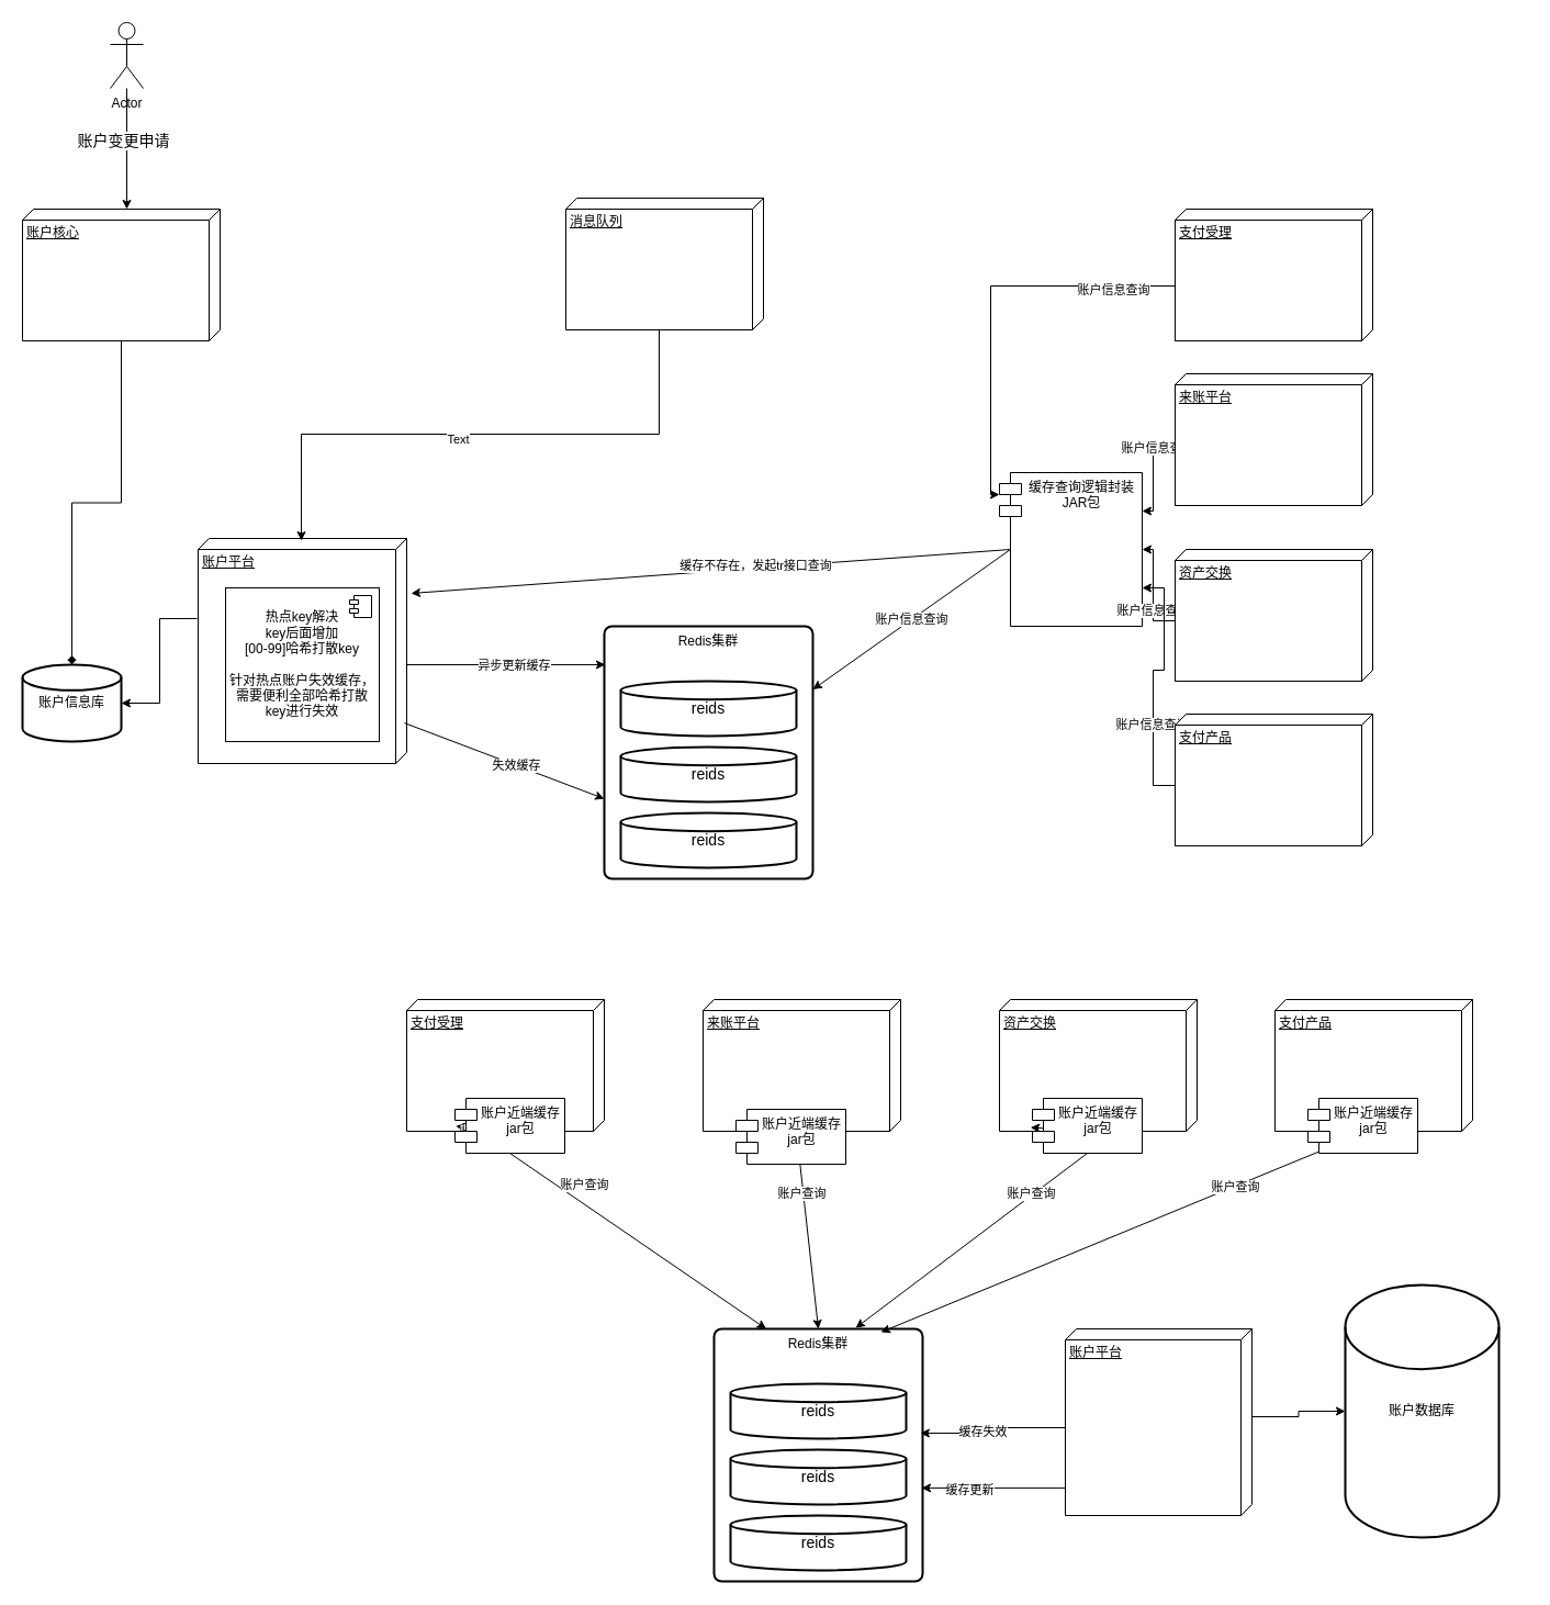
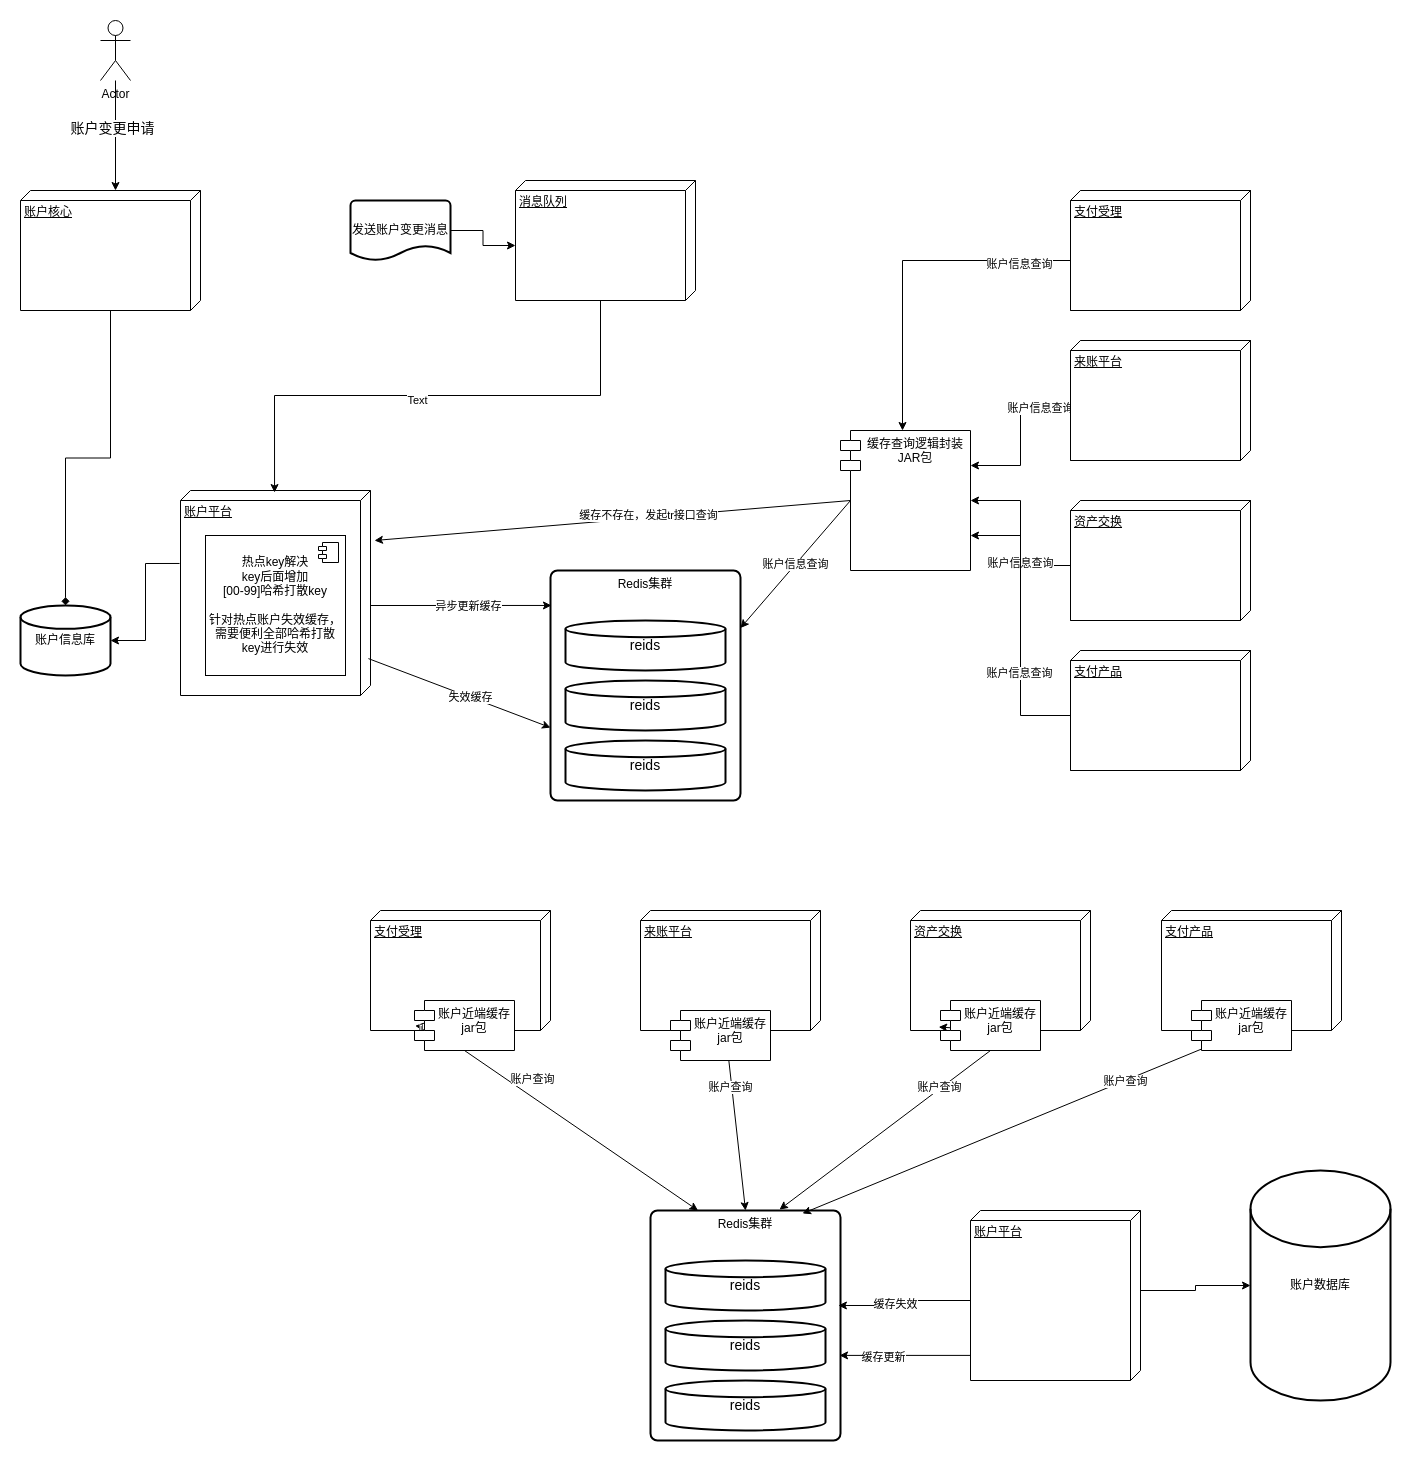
+ <mxCell id="20" value="发送账户变更消息" style="strokeWidth=2;html=1;shape=mxgraph.flowchart.document2;whiteSpace=wrap;size=0.25;" vertex="1" parent="1"><mxGeometry x="350" y="200" width="100" height="60" as="geometry" /></mxCell>
+ <mxCell id="22" style="edgeStyle=orthogonalEdgeStyle;rounded=0;orthogonalLoop=1;jettySize=auto;html=1;exitX=1;exitY=0.5;exitDx=0;exitDy=0;exitPerimeter=0;entryX=0;entryY=0;entryDx=65;entryDy=180;entryPerimeter=0;" edge="1" parent="1" source="20" target="21"><mxGeometry relative="1" as="geometry" /></mxCell>
- <mxCell id="3" value="缓存查询逻辑封装JAR包" style="shape=module;align=left;spacingLeft=20;align=center;verticalAlign=top;whiteSpace=wrap;html=1;" vertex="1" parent="1"><mxGeometry x="910" y="430" width="130" height="140" as="geometry" /></mxCell>
+ <mxCell id="3" value="缓存查询逻辑封装JAR包" style="shape=module;align=left;spacingLeft=20;align=center;verticalAlign=top;whiteSpace=wrap;html=1;" vertex="1" parent="1"><mxGeometry x="840" y="430" width="130" height="140" as="geometry" /></mxCell>
- <mxCell id="54" value="账户数据库" style="strokeWidth=2;html=1;shape=mxgraph.flowchart.database;whiteSpace=wrap;" vertex="1" parent="1"><mxGeometry x="1225" y="1170" width="140" height="230" as="geometry" /></mxCell>
+ <mxCell id="54" value="账户数据库" style="strokeWidth=2;html=1;shape=mxgraph.flowchart.database;whiteSpace=wrap;" vertex="1" parent="1"><mxGeometry x="1250" y="1170" width="140" height="230" as="geometry" /></mxCell>
